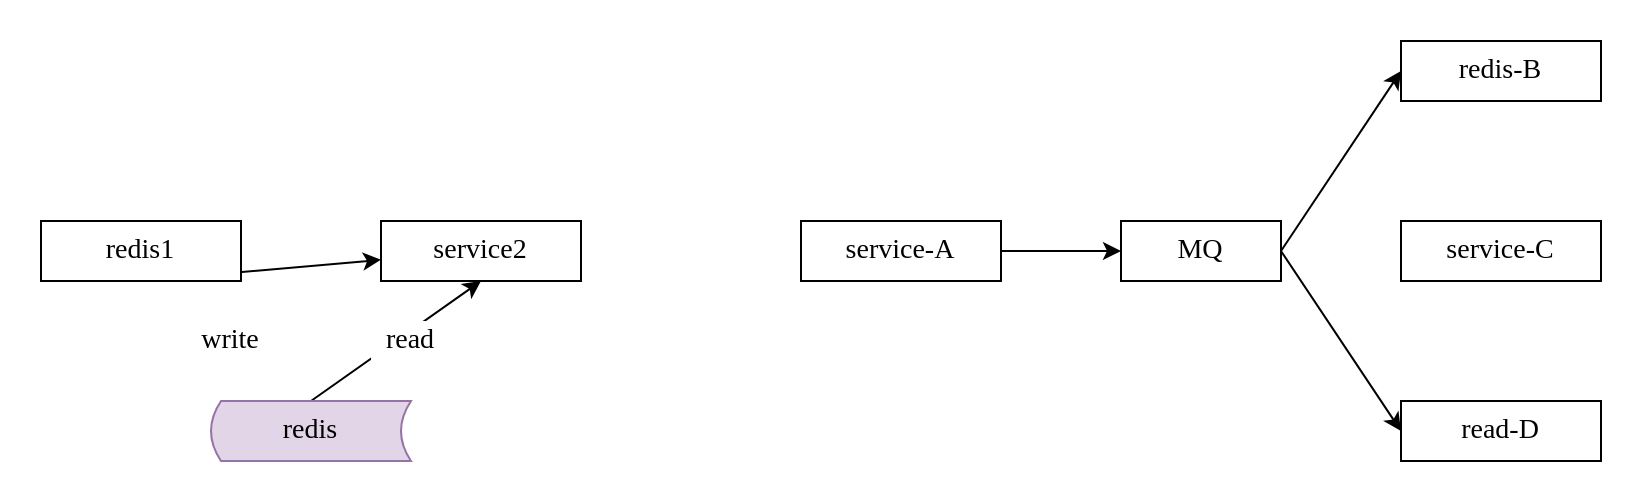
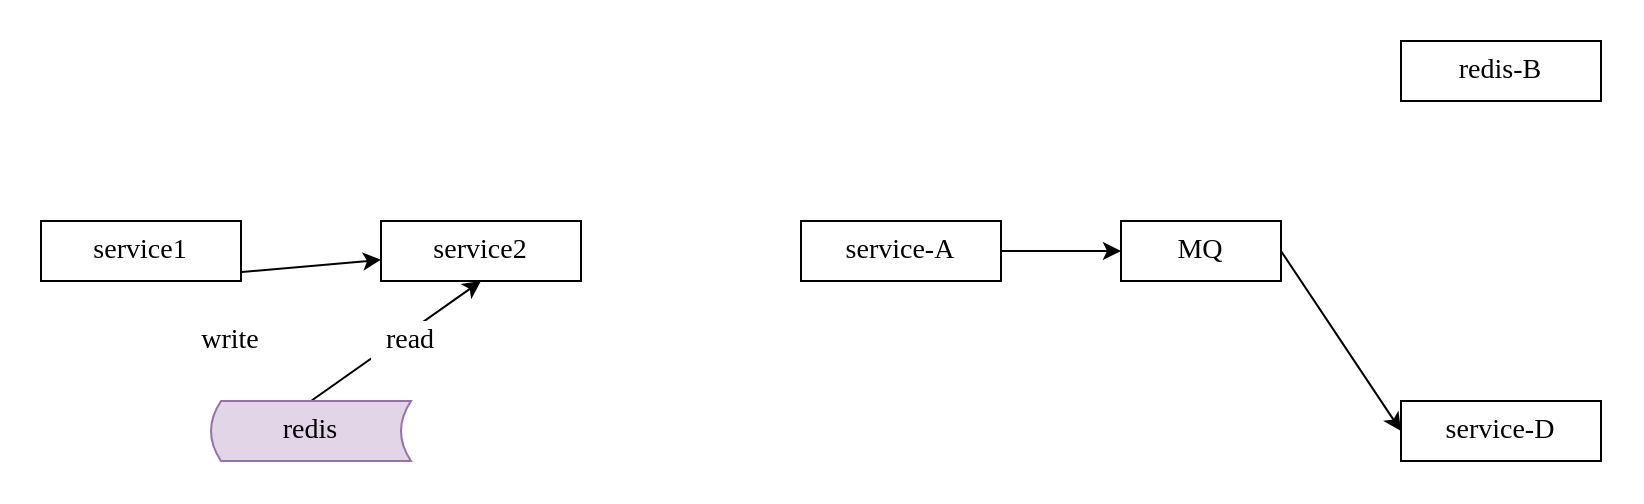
- <mxCell id="11" style="edgeStyle=none;rounded=0;orthogonalLoop=1;jettySize=auto;html=1;exitX=1;exitY=0.5;exitDx=0;exitDy=0;entryX=0;entryY=0.5;entryDx=0;entryDy=0;fontFamily=Verdana;fontSize=14;" edge="1" parent="1" source="13" target="16"><mxGeometry relative="1" as="geometry" /></mxCell>
- <mxCell id="3" value="redis1" style="rounded=0;whiteSpace=wrap;html=1;fontSize=14;fontFamily=Verdana;" vertex="1" parent="1"><mxGeometry x="20" y="110" width="100" height="30" as="geometry" /></mxCell>
+ <mxCell id="3" value="service1" style="rounded=0;whiteSpace=wrap;html=1;fontSize=14;fontFamily=Verdana;" vertex="1" parent="1"><mxGeometry x="20" y="110" width="100" height="30" as="geometry" /></mxCell>
- <mxCell id="15" value="service-C" style="rounded=0;whiteSpace=wrap;html=1;fontSize=14;fontFamily=Verdana;" vertex="1" parent="1"><mxGeometry x="700" y="110" width="100" height="30" as="geometry" /></mxCell>
- <mxCell id="14" value="read-D" style="rounded=0;whiteSpace=wrap;html=1;fontSize=14;fontFamily=Verdana;" vertex="1" parent="1"><mxGeometry x="700" y="200" width="100" height="30" as="geometry" /></mxCell>
+ <mxCell id="14" value="service-D" style="rounded=0;whiteSpace=wrap;html=1;fontSize=14;fontFamily=Verdana;" vertex="1" parent="1"><mxGeometry x="700" y="200" width="100" height="30" as="geometry" /></mxCell>
